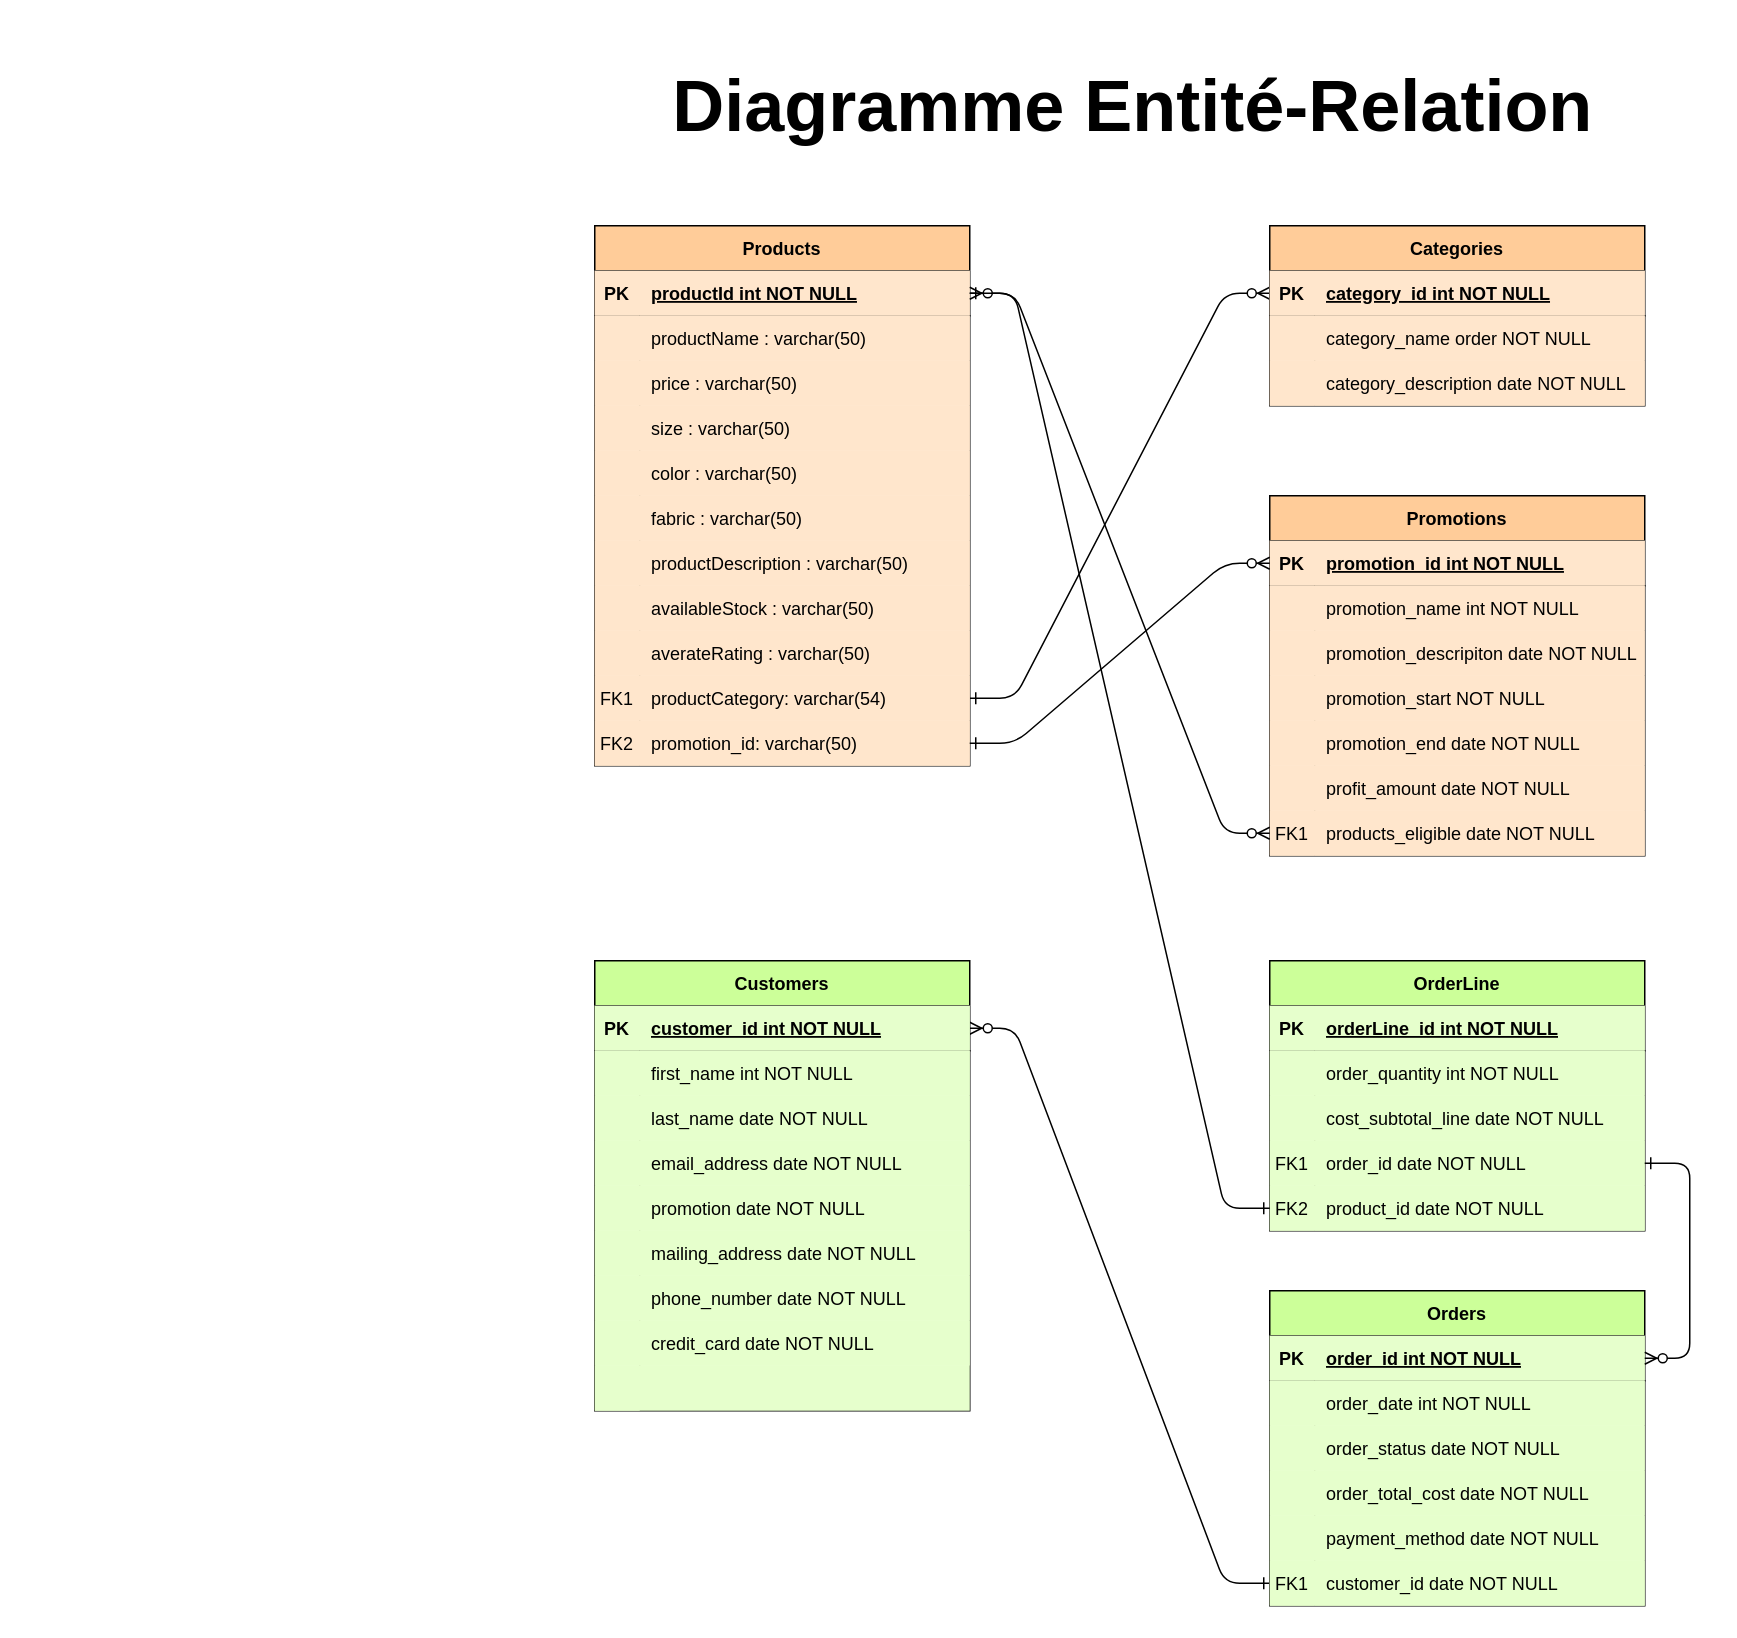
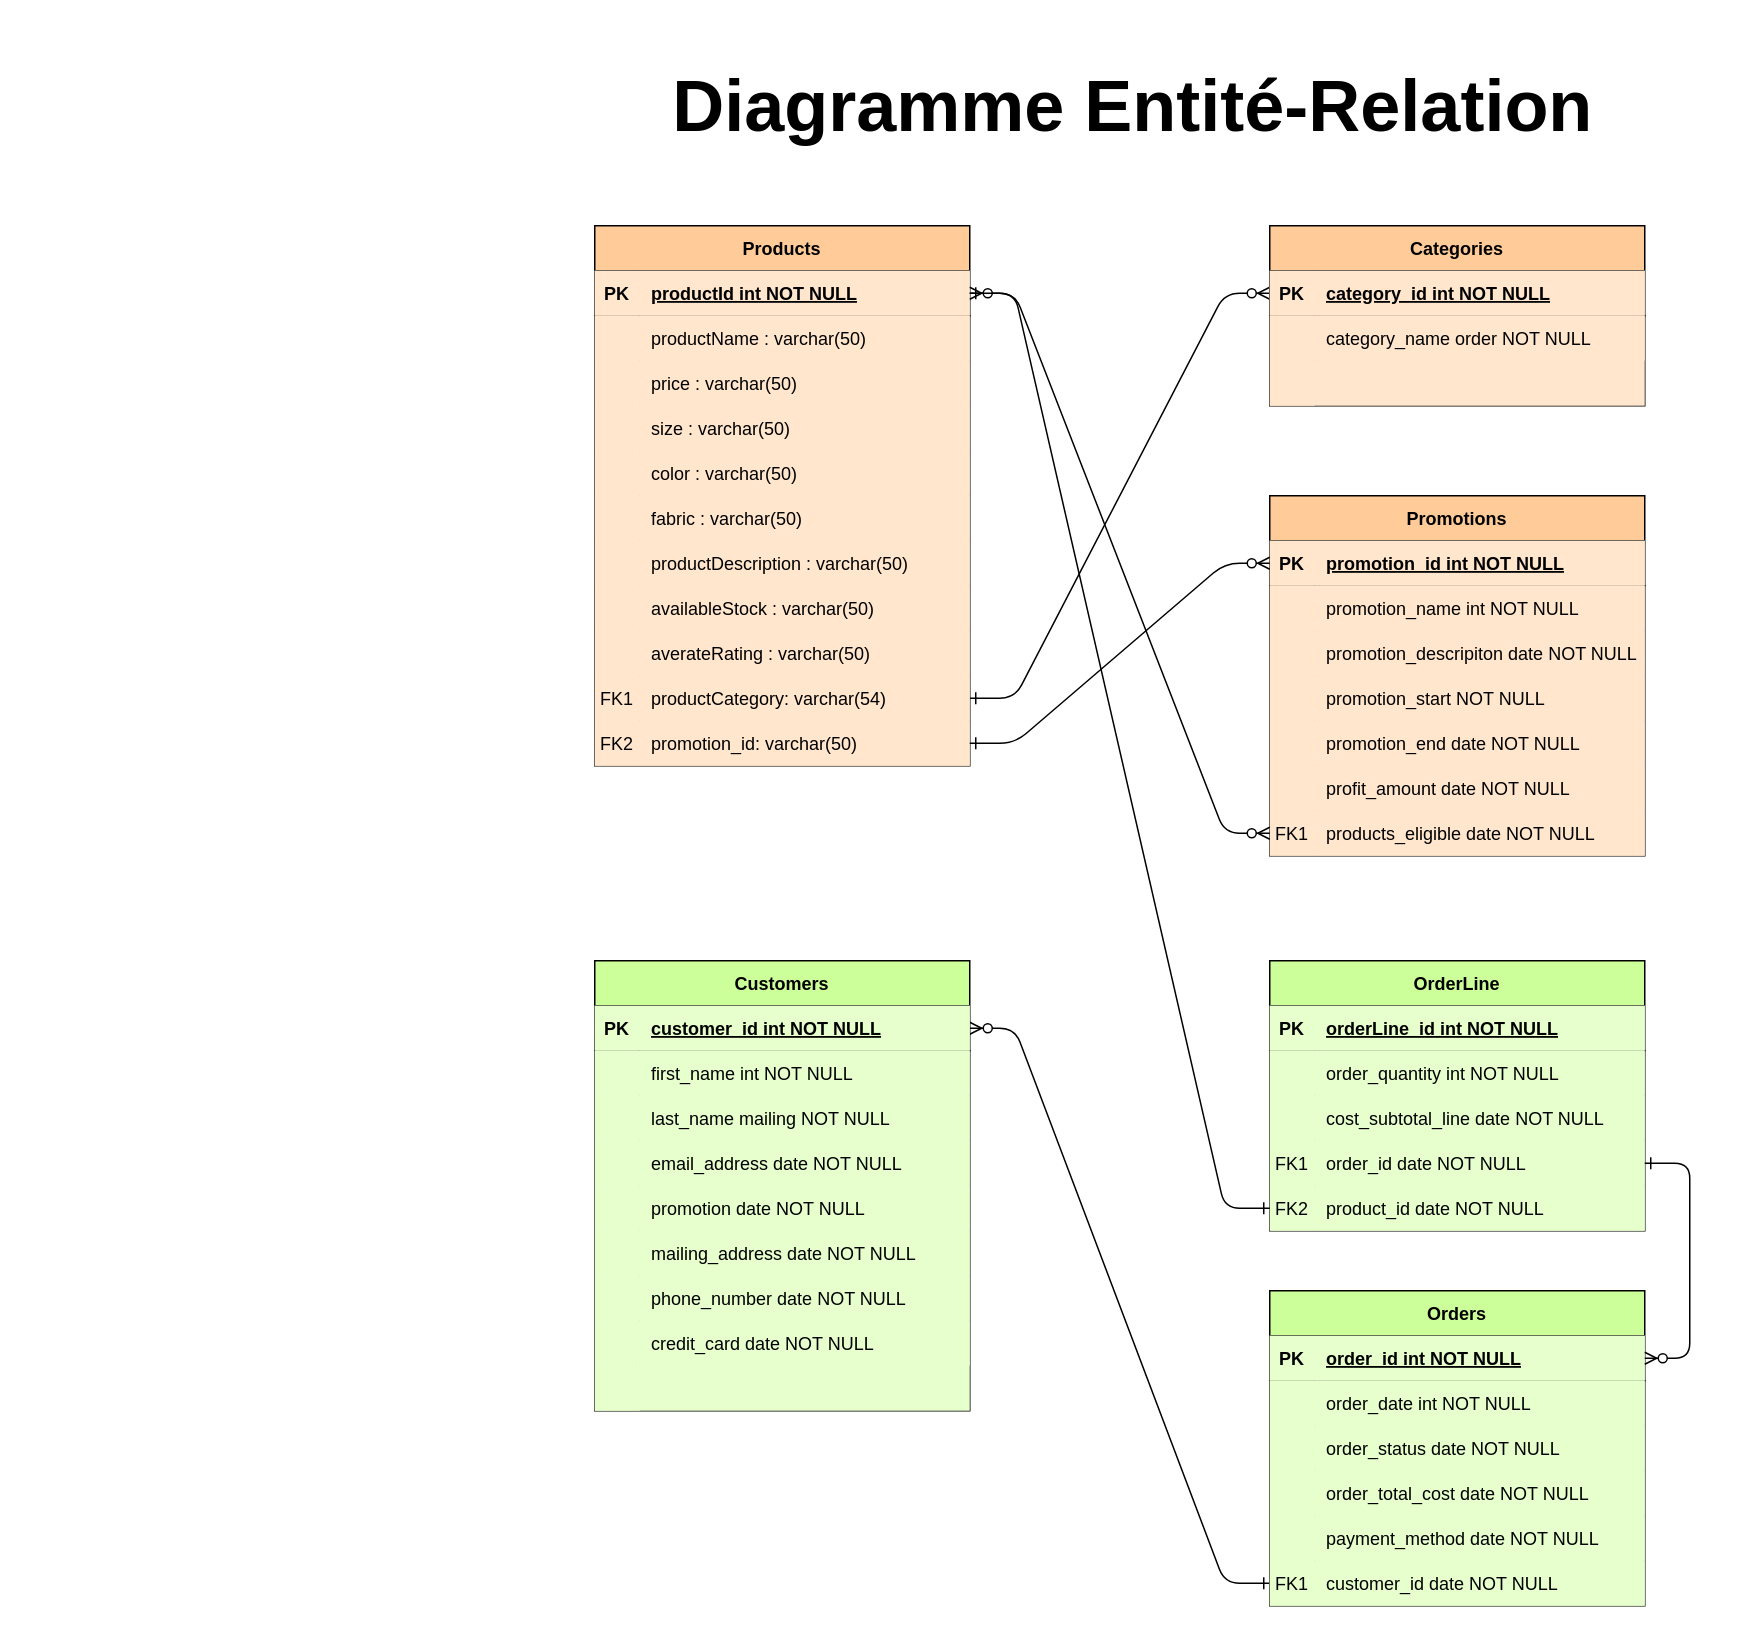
- <mxCell id="13" value="category_description date NOT NULL" style="shape=partialRectangle;overflow=hidden;connectable=0;fillColor=#FFE6CC;top=0;left=0;bottom=0;right=0;align=left;spacingLeft=6;" parent="11" vertex="1"><mxGeometry x="30" width="220" height="30" as="geometry"><mxRectangle width="220" height="30" as="alternateBounds" /></mxGeometry></mxCell>
- <mxCell id="23" value="last_name date NOT NULL" style="shape=partialRectangle;overflow=hidden;connectable=0;fillColor=#E6FFCC;top=0;left=0;bottom=0;right=0;align=left;spacingLeft=6;" parent="21" vertex="1"><mxGeometry x="30" width="220" height="30" as="geometry"><mxRectangle width="220" height="30" as="alternateBounds" /></mxGeometry></mxCell>
+ <mxCell id="23" value="last_name mailing NOT NULL" style="shape=partialRectangle;overflow=hidden;connectable=0;fillColor=#E6FFCC;top=0;left=0;bottom=0;right=0;align=left;spacingLeft=6;" parent="21" vertex="1"><mxGeometry x="30" width="220" height="30" as="geometry"><mxRectangle width="220" height="30" as="alternateBounds" /></mxGeometry></mxCell>
